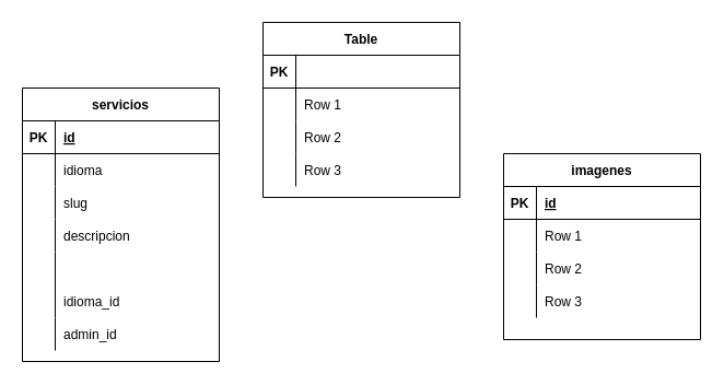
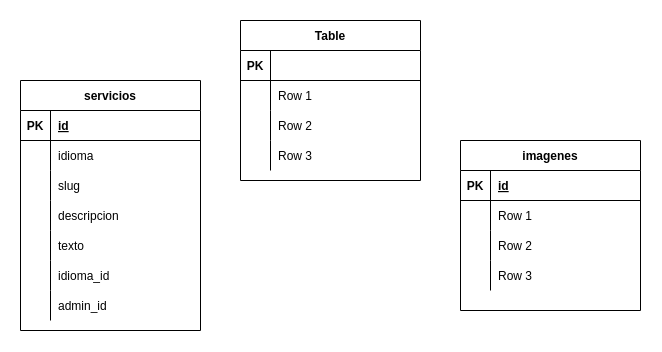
+ <mxCell id="17" value="texto" style="shape=partialRectangle;connectable=0;fillColor=none;top=0;left=0;bottom=0;right=0;align=left;spacingLeft=6;overflow=hidden;" vertex="1" parent="15"><mxGeometry x="30" width="150" height="30" as="geometry" /></mxCell>
